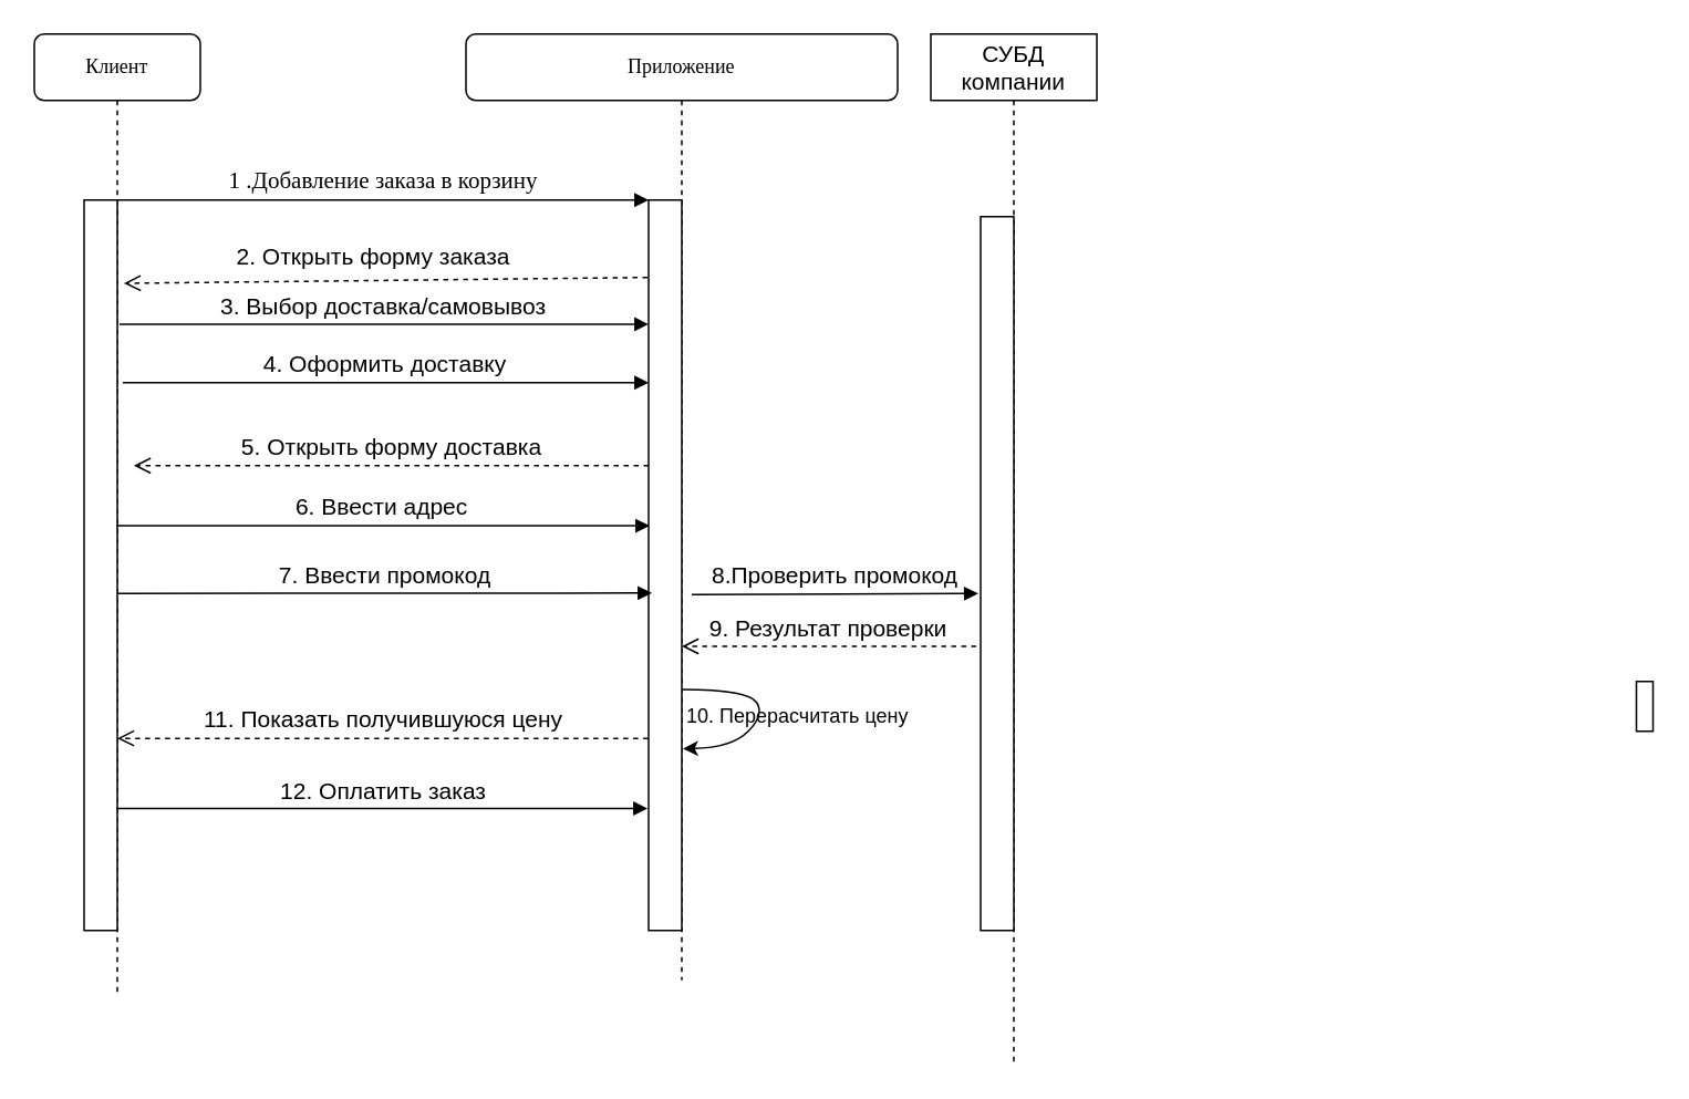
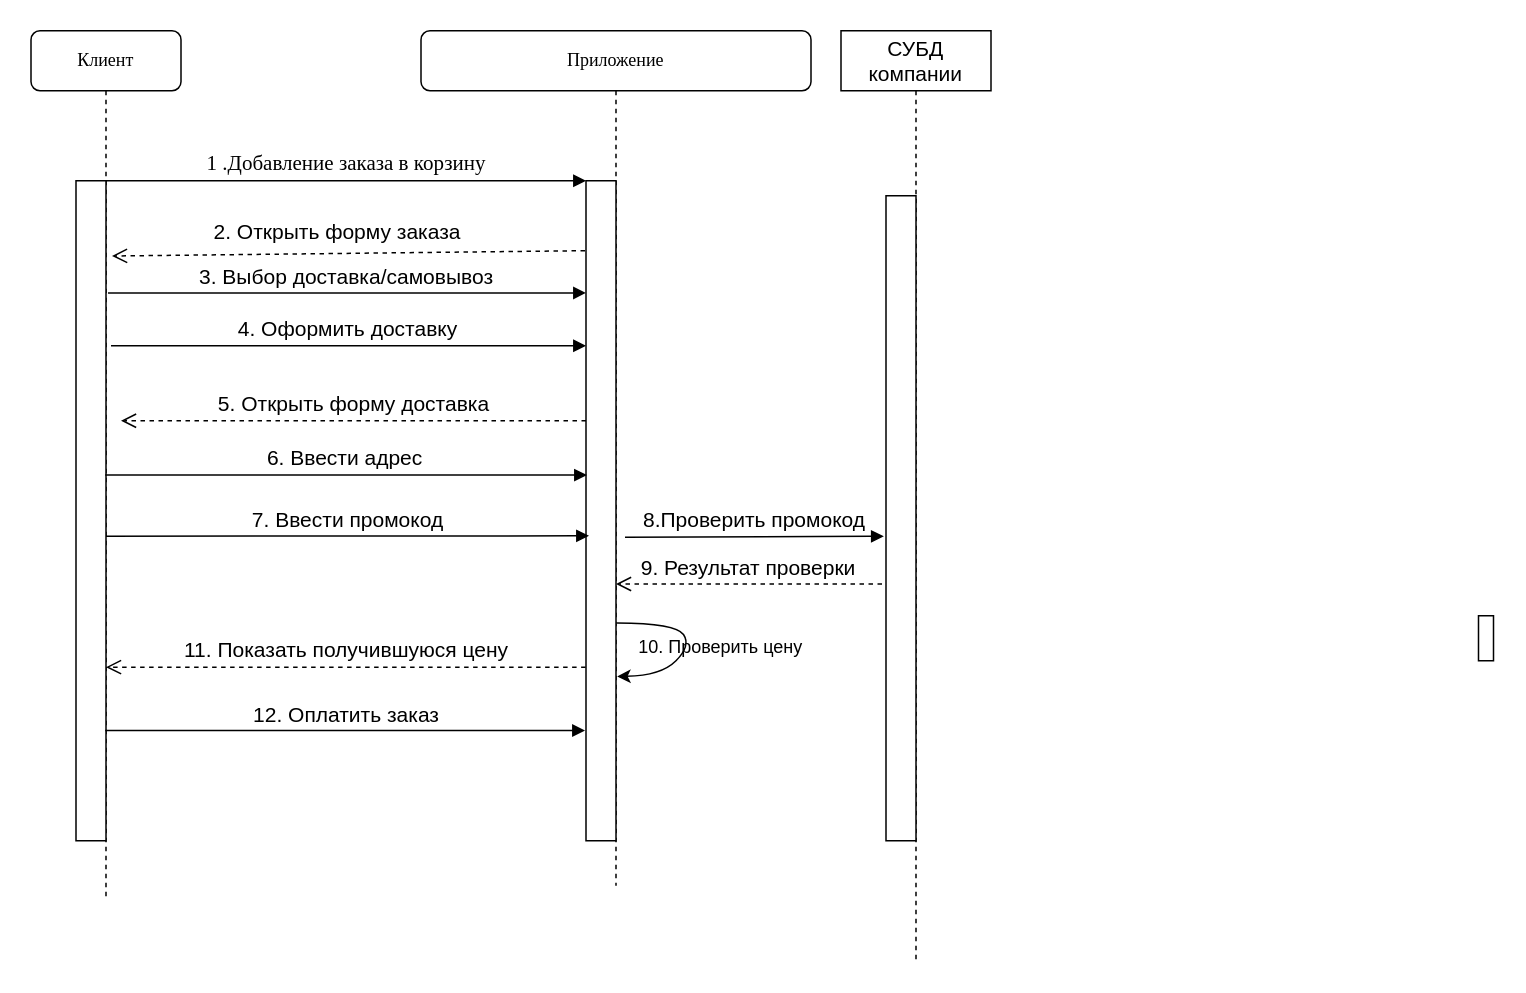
- <mxCell id="7" value="&lt;font style=&quot;font-size: 12px;&quot;&gt;10. Перерасчитать цену&lt;/font&gt;" style="text;html=1;strokeColor=none;fillColor=none;align=center;verticalAlign=middle;whiteSpace=wrap;rounded=0;fontSize=14;" parent="4" vertex="1"><mxGeometry x="130" y="400" width="140" height="20" as="geometry" /></mxCell>
+ <mxCell id="7" value="&lt;font style=&quot;font-size: 12px;&quot;&gt;10. Проверить цену&lt;/font&gt;" style="text;html=1;strokeColor=none;fillColor=none;align=center;verticalAlign=middle;whiteSpace=wrap;rounded=0;fontSize=14;" parent="4" vertex="1"><mxGeometry x="130" y="400" width="140" height="20" as="geometry" /></mxCell>
